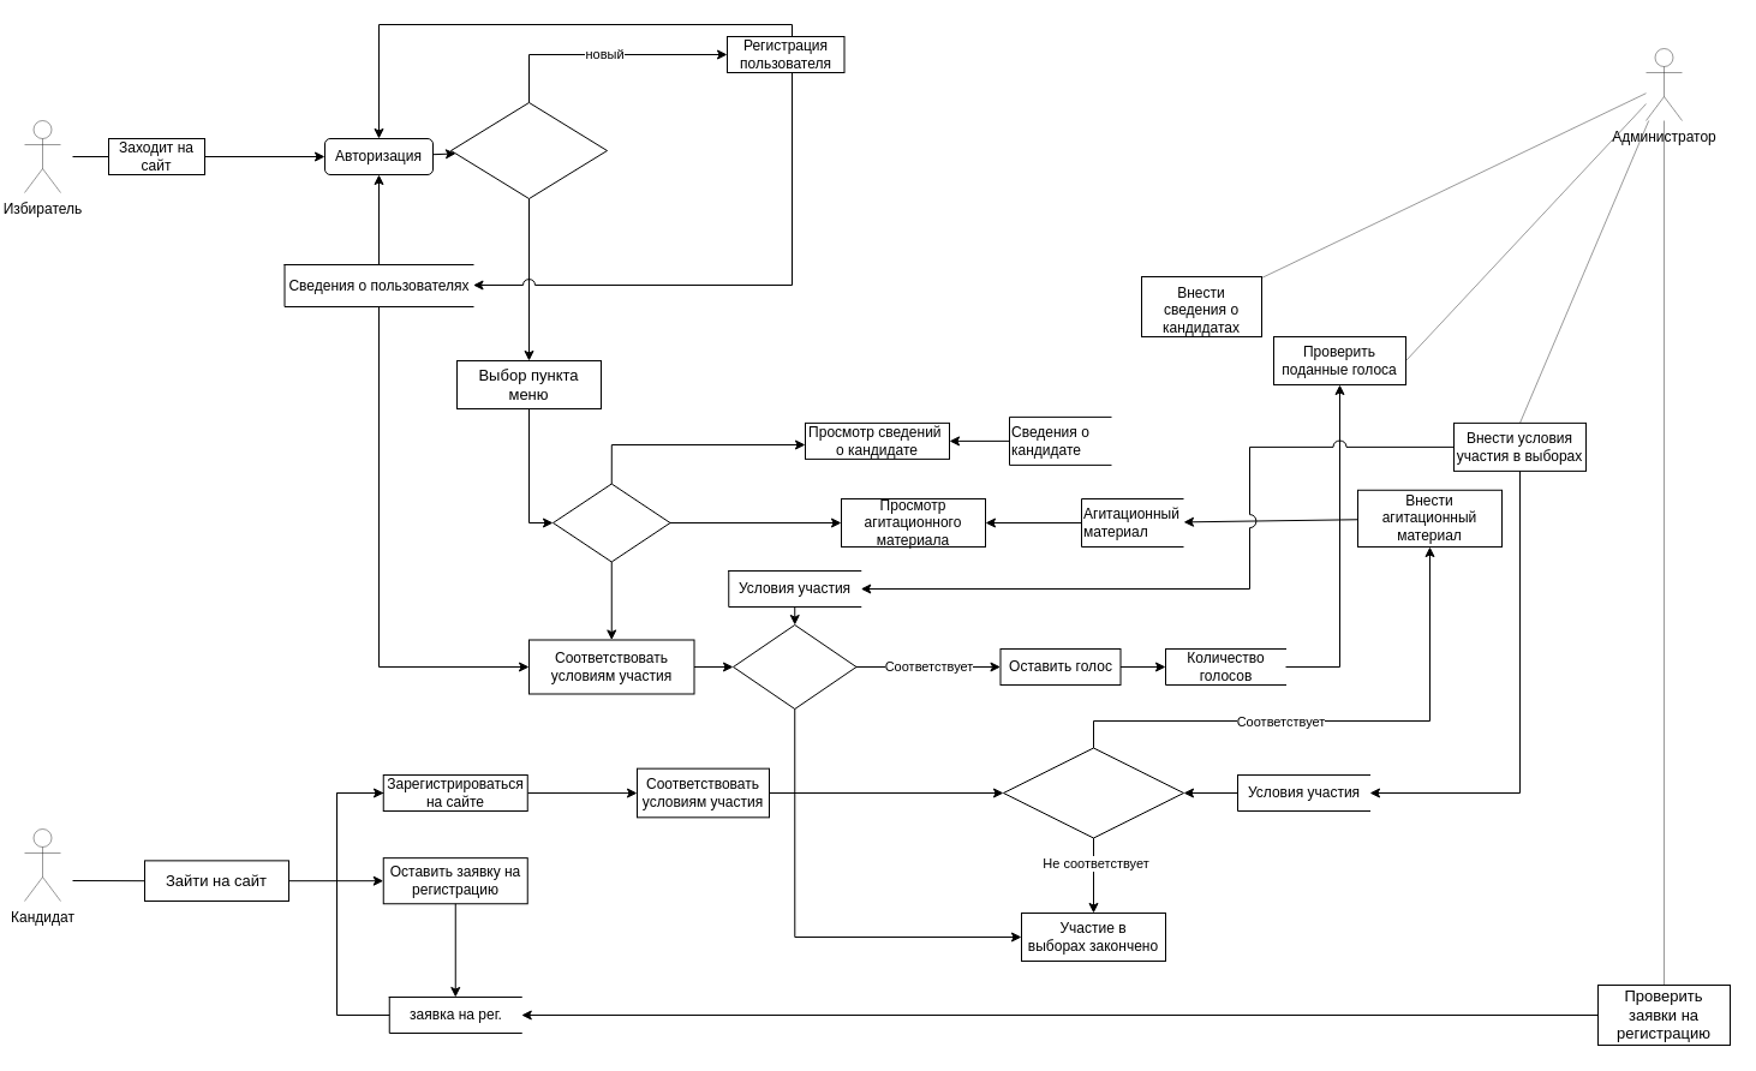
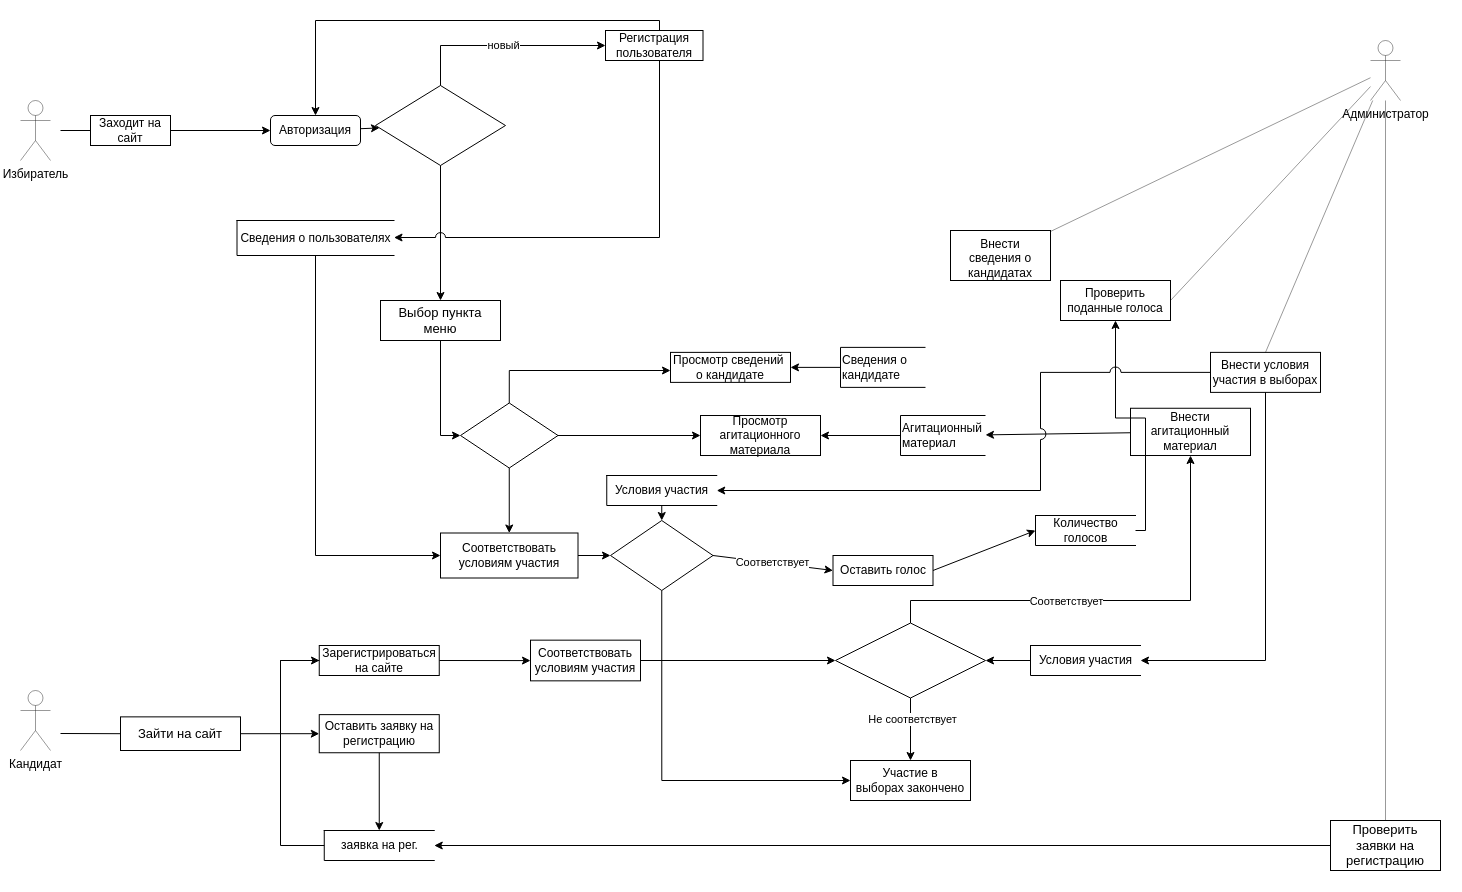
- <mxCell id="33" value="" style="edgeStyle=none;rounded=0;jumpStyle=arc;jumpSize=10;orthogonalLoop=1;jettySize=auto;html=1;fontSize=12;strokeWidth=1;" parent="1" source="67" target="10" edge="1"><mxGeometry relative="1" as="geometry"><mxPoint x="315" y="220" as="sourcePoint" /></mxGeometry></mxCell>
- <mxCell id="12" value="Оставить голос" style="whiteSpace=wrap;html=1;fontSize=12;strokeWidth=1;" parent="1" vertex="1"><mxGeometry x="832.5" y="540" width="100" height="30" as="geometry" /></mxCell>
+ <mxCell id="12" value="Оставить голос" style="whiteSpace=wrap;html=1;fontSize=12;strokeWidth=1;" parent="1" vertex="1"><mxGeometry x="832.5" y="555" width="100" height="30" as="geometry" /></mxCell>
- <mxCell id="38" value="Количество&lt;br&gt;&lt;font&gt;голосов&lt;/font&gt;" style="html=1;dashed=0;whitespace=wrap;shape=partialRectangle;right=0;" parent="1" vertex="1"><mxGeometry x="970" y="540" width="100" height="30" as="geometry" /></mxCell>
+ <mxCell id="38" value="Количество&lt;br&gt;&lt;font&gt;голосов&lt;/font&gt;" style="html=1;dashed=0;whitespace=wrap;shape=partialRectangle;right=0;" parent="1" vertex="1"><mxGeometry x="1035" y="515" width="100" height="30" as="geometry" /></mxCell>
